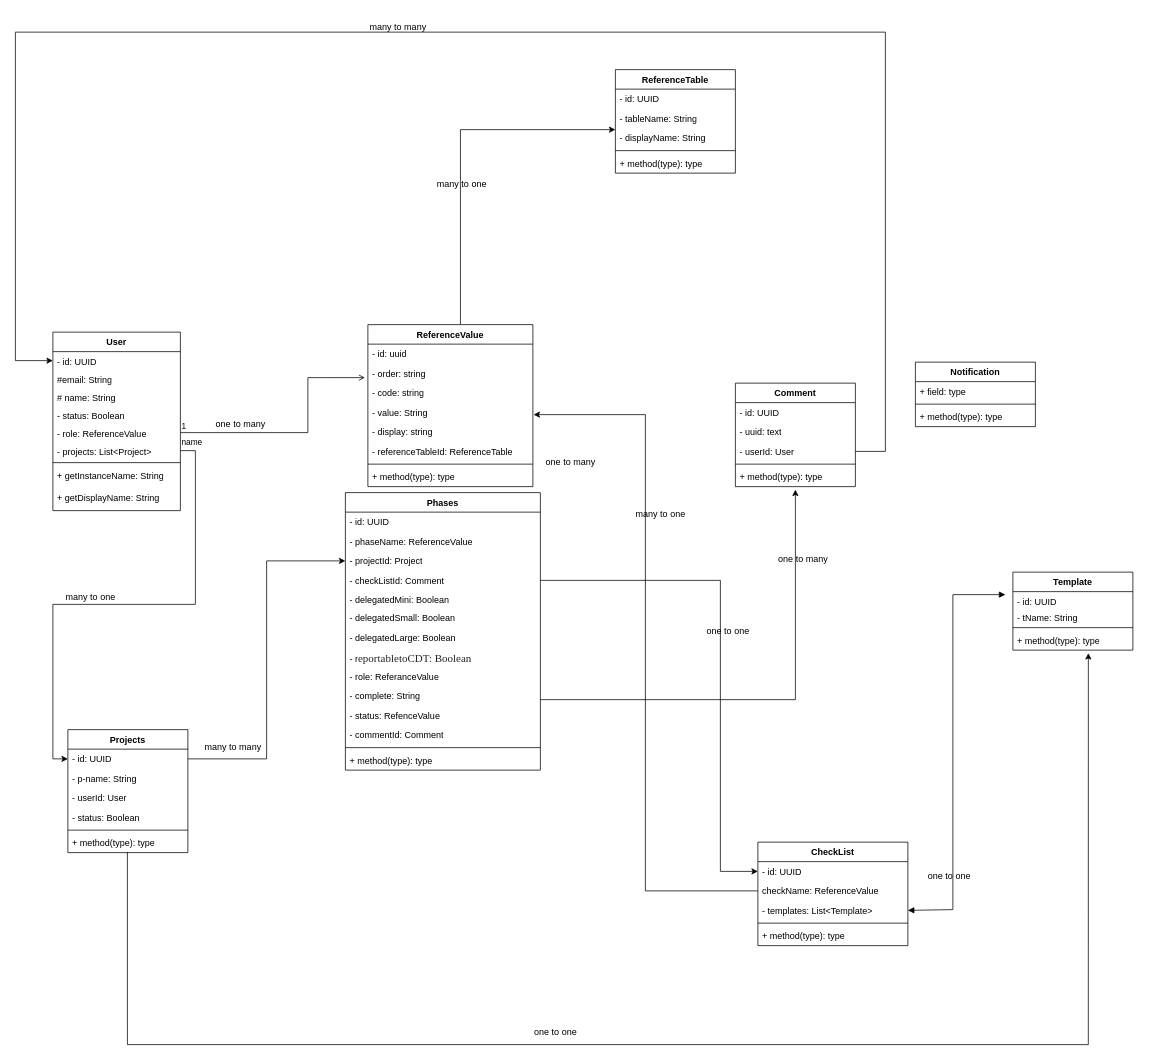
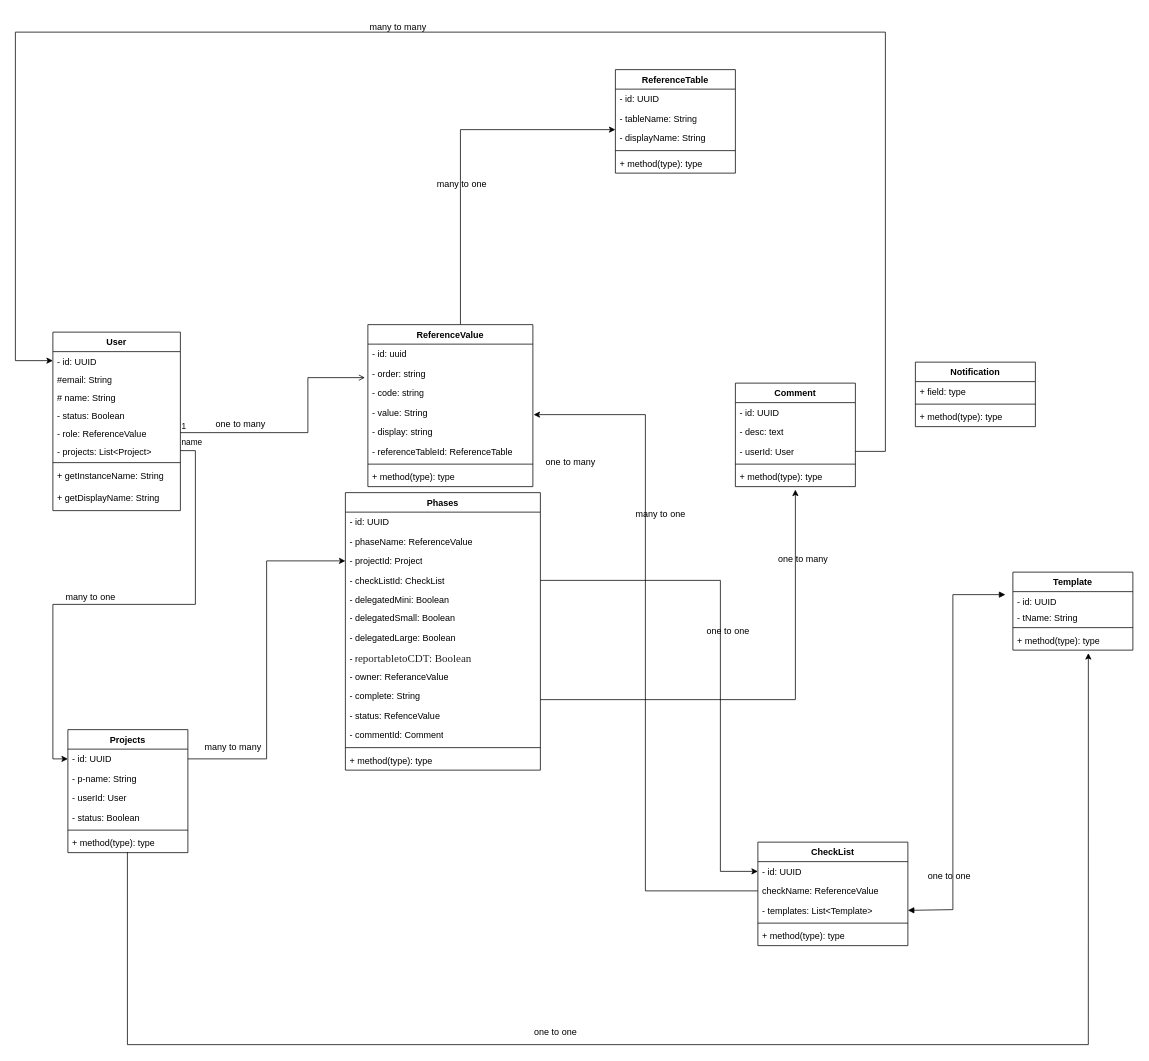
- <mxCell id="63" value="- uuid: text" style="text;strokeColor=none;fillColor=none;align=left;verticalAlign=top;spacingLeft=4;spacingRight=4;overflow=hidden;rotatable=0;points=[[0,0.5],[1,0.5]];portConstraint=eastwest;whiteSpace=wrap;html=1;" parent="61" vertex="1"><mxGeometry y="52" width="160" height="26" as="geometry" /></mxCell>
+ <mxCell id="63" value="- desc: text" style="text;strokeColor=none;fillColor=none;align=left;verticalAlign=top;spacingLeft=4;spacingRight=4;overflow=hidden;rotatable=0;points=[[0,0.5],[1,0.5]];portConstraint=eastwest;whiteSpace=wrap;html=1;" parent="61" vertex="1"><mxGeometry y="52" width="160" height="26" as="geometry" /></mxCell>
- <mxCell id="36" value="- checkListId: Comment" style="text;strokeColor=none;fillColor=none;align=left;verticalAlign=top;spacingLeft=4;spacingRight=4;overflow=hidden;rotatable=0;points=[[0,0.5],[1,0.5]];portConstraint=eastwest;whiteSpace=wrap;html=1;" parent="32" vertex="1"><mxGeometry y="104" width="260" height="26" as="geometry" /></mxCell>
+ <mxCell id="36" value="- checkListId: CheckList" style="text;strokeColor=none;fillColor=none;align=left;verticalAlign=top;spacingLeft=4;spacingRight=4;overflow=hidden;rotatable=0;points=[[0,0.5],[1,0.5]];portConstraint=eastwest;whiteSpace=wrap;html=1;" parent="32" vertex="1"><mxGeometry y="104" width="260" height="26" as="geometry" /></mxCell>
- <mxCell id="41" value="- role: ReferanceValue" style="text;strokeColor=none;fillColor=none;align=left;verticalAlign=top;spacingLeft=4;spacingRight=4;overflow=hidden;rotatable=0;points=[[0,0.5],[1,0.5]];portConstraint=eastwest;whiteSpace=wrap;html=1;" parent="32" vertex="1"><mxGeometry y="232" width="260" height="26" as="geometry" /></mxCell>
+ <mxCell id="41" value="- owner: ReferanceValue" style="text;strokeColor=none;fillColor=none;align=left;verticalAlign=top;spacingLeft=4;spacingRight=4;overflow=hidden;rotatable=0;points=[[0,0.5],[1,0.5]];portConstraint=eastwest;whiteSpace=wrap;html=1;" parent="32" vertex="1"><mxGeometry y="232" width="260" height="26" as="geometry" /></mxCell>
